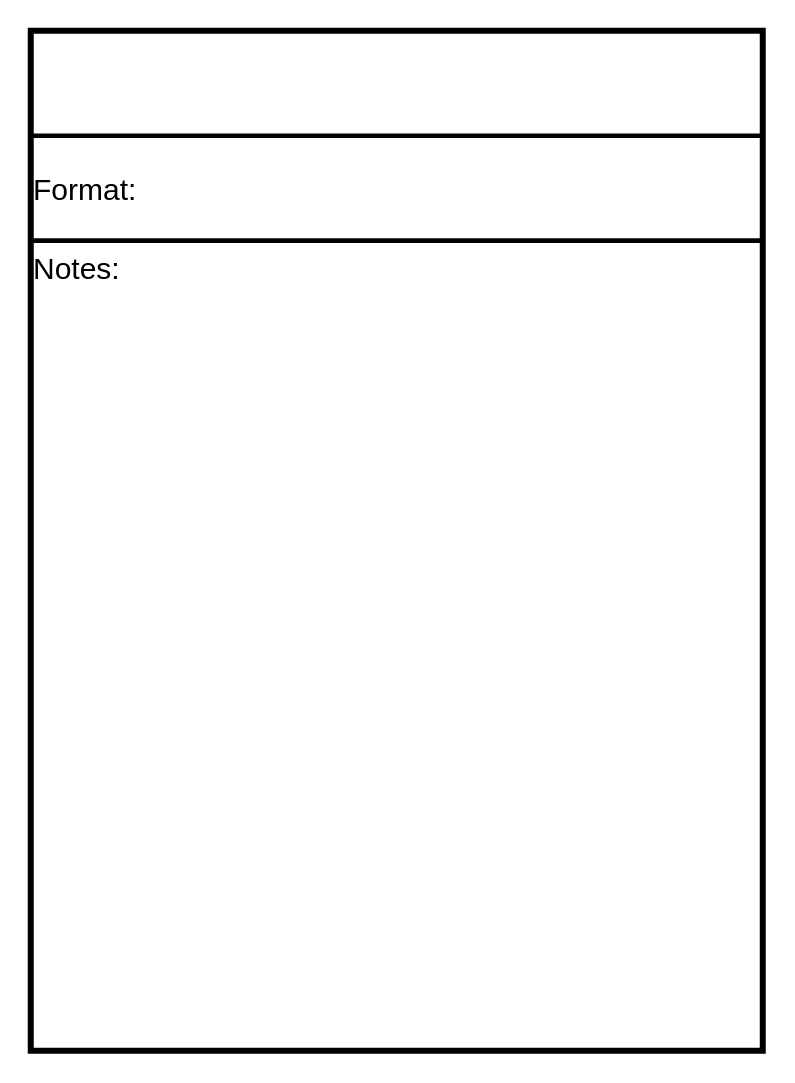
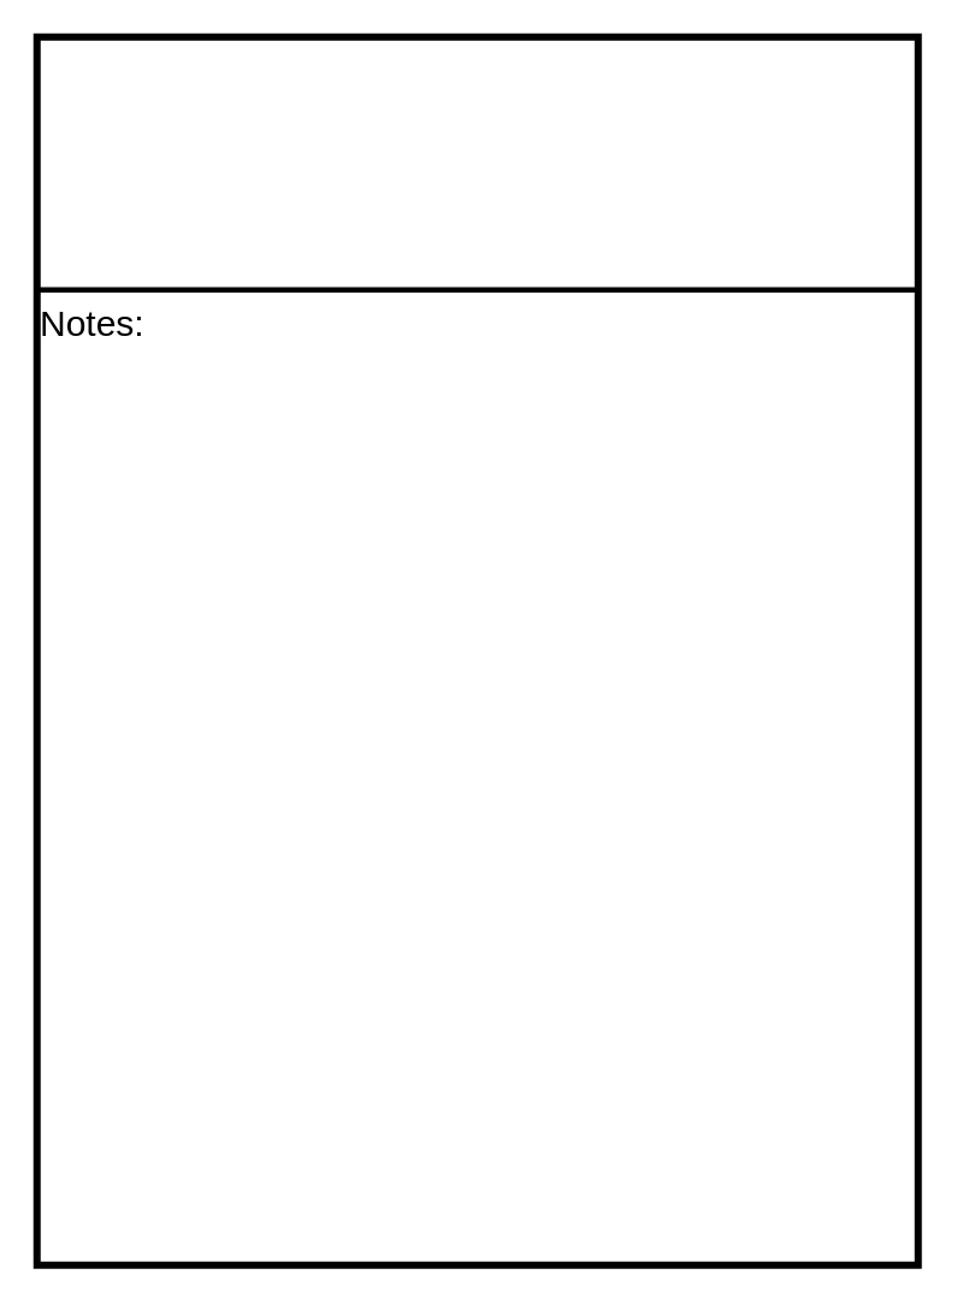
- <mxCell id="3" value="Format:" style="text;html=1;strokeColor=default;fillColor=none;align=left;verticalAlign=middle;whiteSpace=wrap;rounded=0;fontSize=20;strokeWidth=3;" parent="1" vertex="1"><mxGeometry x="20" y="90" width="488" height="70" as="geometry" /></mxCell>
